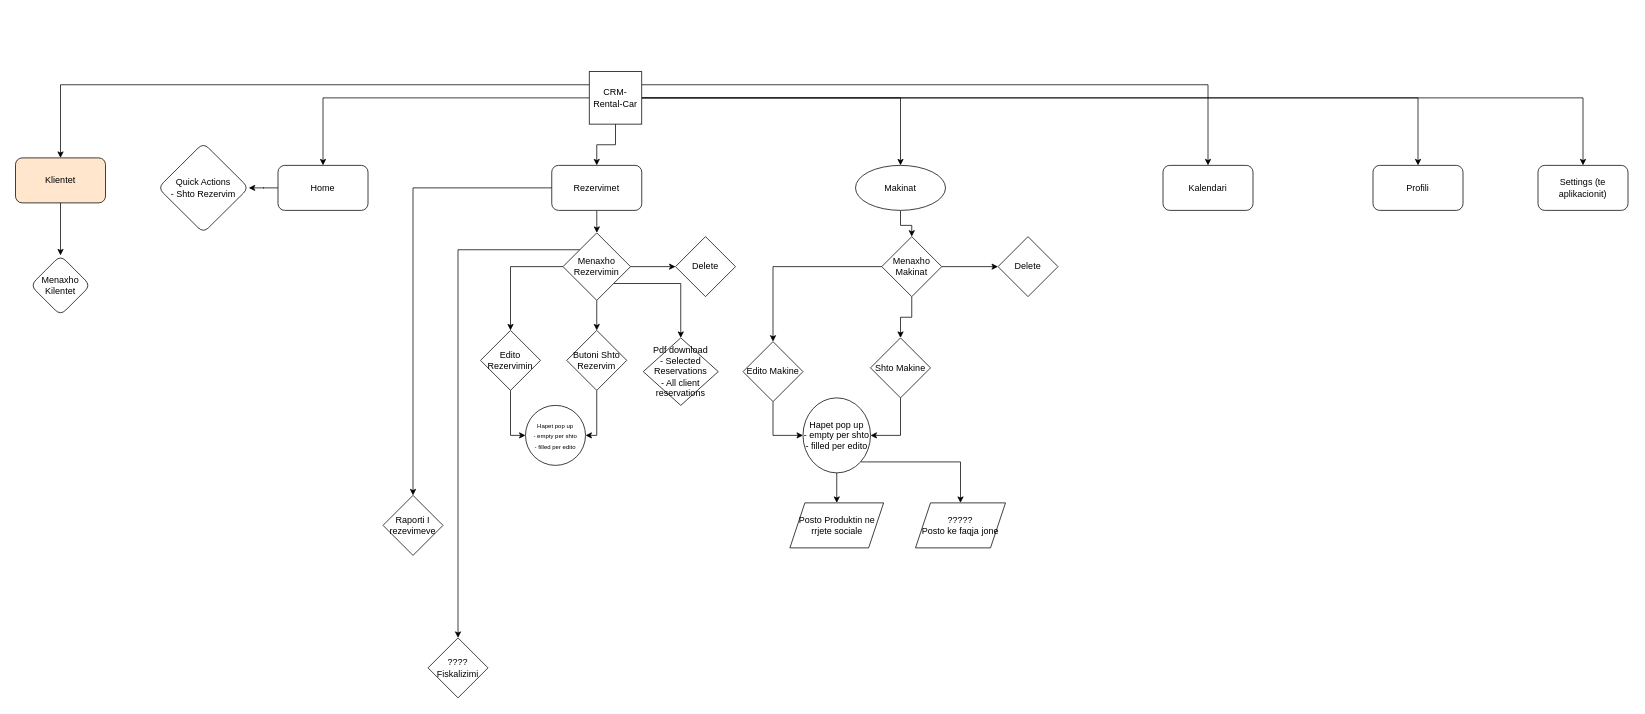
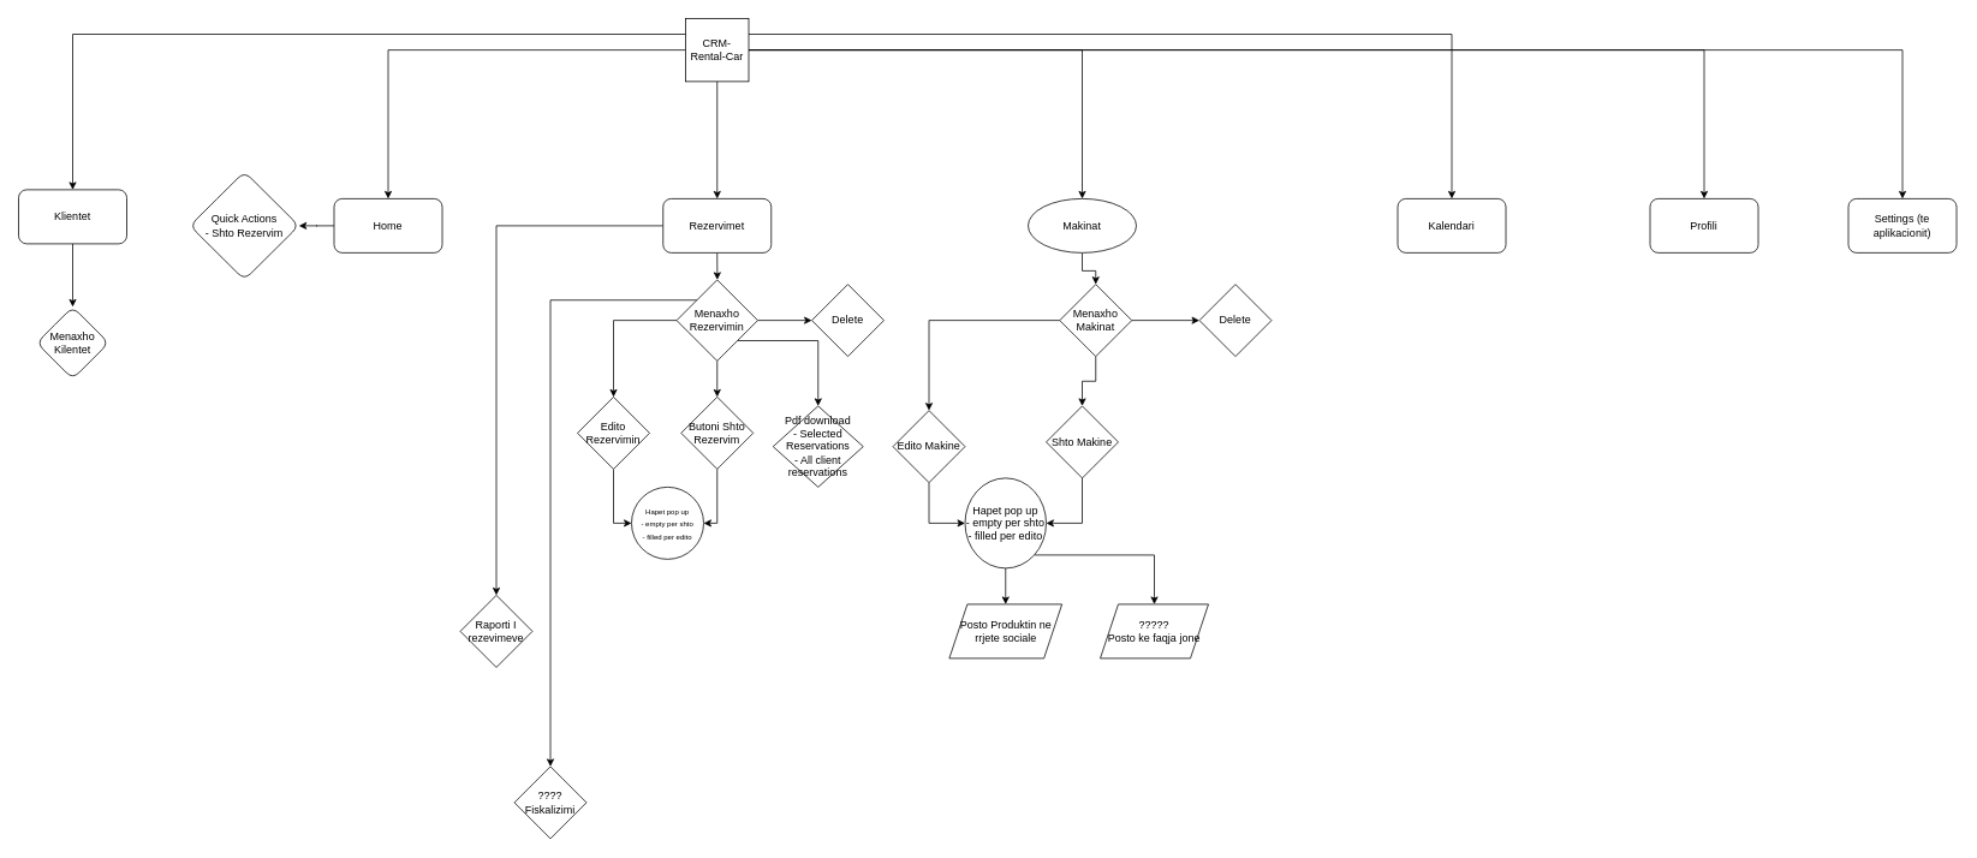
- <mxCell id="9" value="CRM-Rental-Car" style="whiteSpace=wrap;html=1;aspect=fixed;" vertex="1" parent="1"><mxGeometry x="785" y="95" width="70" height="70" as="geometry" /></mxCell>
+ <mxCell id="9" value="CRM-Rental-Car" style="whiteSpace=wrap;html=1;aspect=fixed;" vertex="1" parent="1"><mxGeometry x="760" y="20" width="70" height="70" as="geometry" /></mxCell>
- <mxCell id="50" value="Klientet" style="rounded=1;whiteSpace=wrap;html=1;fillColor=#ffe6cc;" vertex="1" parent="1"><mxGeometry x="20" y="210.004" width="120" height="60" as="geometry" /></mxCell>
+ <mxCell id="50" value="Klientet" style="rounded=1;whiteSpace=wrap;html=1;" vertex="1" parent="1"><mxGeometry x="20" y="210.004" width="120" height="60" as="geometry" /></mxCell>
